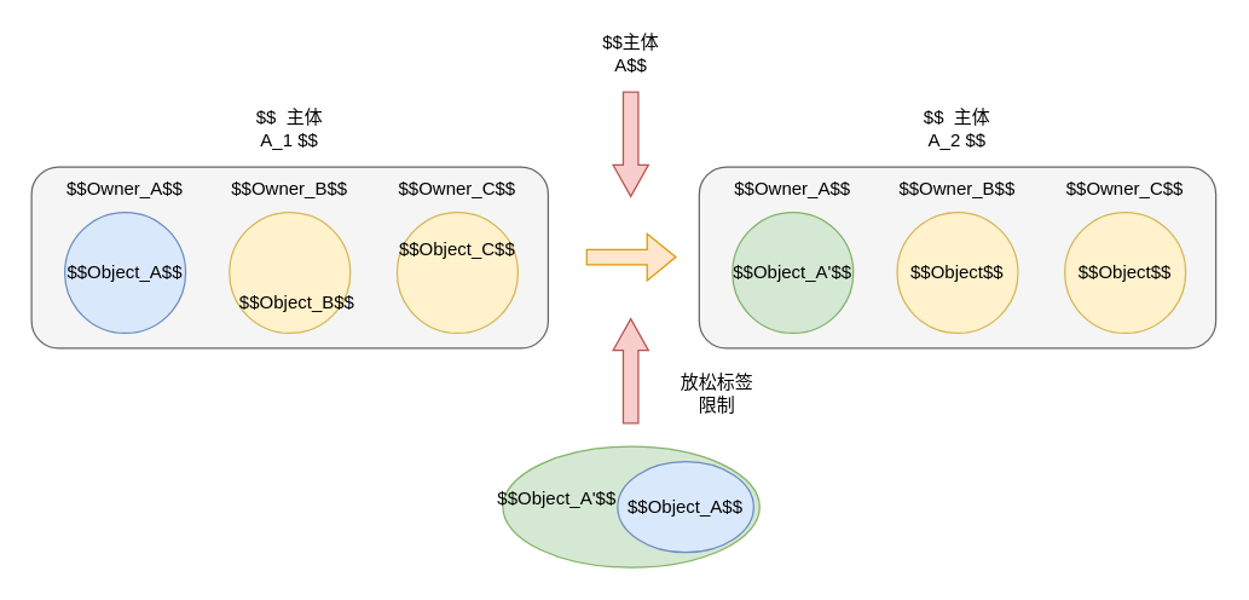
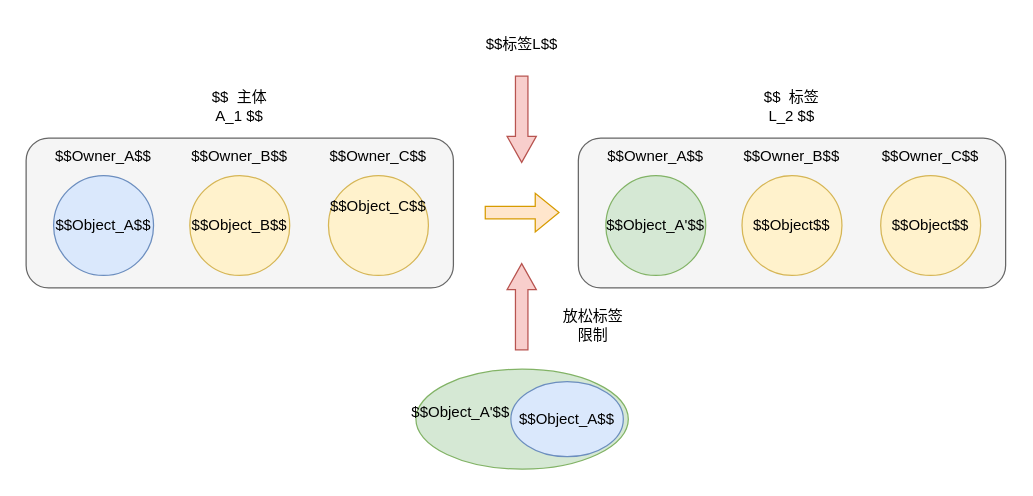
- <mxCell id="29" value="$$主体A$$" style="text;html=1;strokeColor=none;fillColor=none;align=center;verticalAlign=middle;whiteSpace=wrap;rounded=0;" vertex="1" parent="1"><mxGeometry x="387" y="20" width="60" height="30" as="geometry" /></mxCell>
+ <mxCell id="29" value="$$标签L$$" style="text;html=1;strokeColor=none;fillColor=none;align=center;verticalAlign=middle;whiteSpace=wrap;rounded=0;" vertex="1" parent="1"><mxGeometry x="387" y="20" width="60" height="30" as="geometry" /></mxCell>
- <mxCell id="23" value="$$&amp;nbsp; 主体A_2 $$" style="text;html=1;strokeColor=none;fillColor=none;align=center;verticalAlign=middle;whiteSpace=wrap;rounded=0;" vertex="1" parent="1"><mxGeometry x="603" y="70" width="60" height="30" as="geometry" /></mxCell>
+ <mxCell id="23" value="$$&amp;nbsp; 标签L_2 $$" style="text;html=1;strokeColor=none;fillColor=none;align=center;verticalAlign=middle;whiteSpace=wrap;rounded=0;" vertex="1" parent="1"><mxGeometry x="603" y="70" width="60" height="30" as="geometry" /></mxCell>
- <mxCell id="10" value="$$Object_B$$" style="text;html=1;strokeColor=none;fillColor=none;align=center;verticalAlign=middle;whiteSpace=wrap;rounded=0;" vertex="1" parent="1"><mxGeometry x="166" y="185" width="60" height="30" as="geometry" /></mxCell>
+ <mxCell id="10" value="$$Object_B$$" style="text;html=1;strokeColor=none;fillColor=none;align=center;verticalAlign=middle;whiteSpace=wrap;rounded=0;" vertex="1" parent="1"><mxGeometry x="161" y="165" width="60" height="30" as="geometry" /></mxCell>
